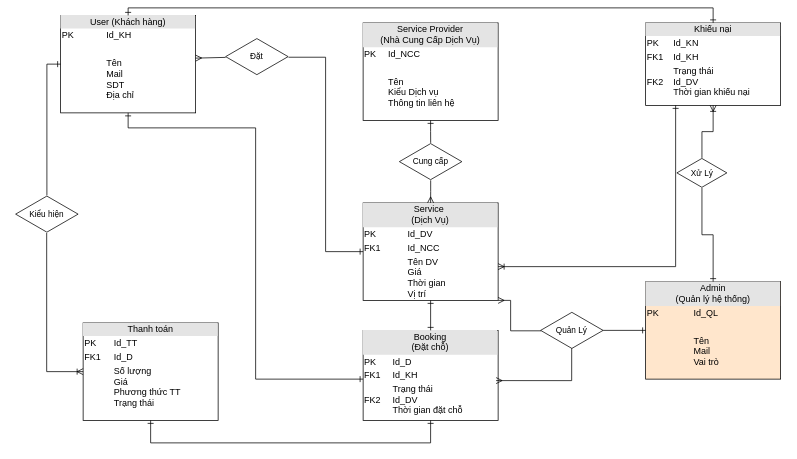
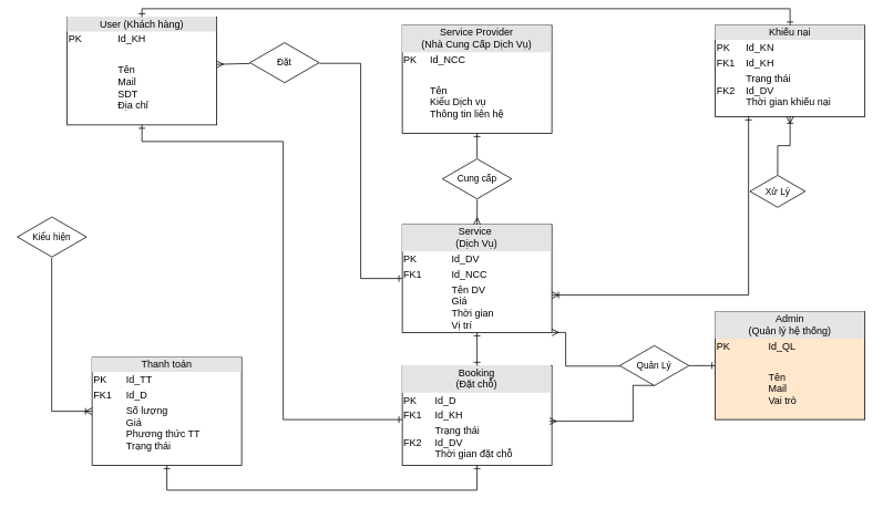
- <mxCell id="22" value="" style="endArrow=none;startArrow=ERone;endFill=0;startFill=0;html=1;rounded=0;exitX=0;exitY=0.5;exitDx=0;exitDy=0;edgeStyle=orthogonalEdgeStyle;" parent="1" source="2" target="21" edge="1"><mxGeometry width="160" relative="1" as="geometry"><mxPoint x="159.64" y="230" as="sourcePoint" /><mxPoint x="269.64" y="371.55" as="targetPoint" /></mxGeometry></mxCell>
- <mxCell id="19" value="" style="endArrow=none;startArrow=ERone;endFill=0;startFill=0;html=1;rounded=0;edgeStyle=orthogonalEdgeStyle;" parent="1" source="3" target="18" edge="1"><mxGeometry width="160" relative="1" as="geometry"><mxPoint x="620" y="160" as="sourcePoint" /><mxPoint x="810" y="236.55" as="targetPoint" /></mxGeometry></mxCell>
- <mxCell id="15" value="&lt;span style=&quot;font-size: 11px; text-wrap: nowrap; background-color: rgb(255, 255, 255);&quot;&gt;Quản Lý&lt;/span&gt;" style="html=1;whiteSpace=wrap;aspect=fixed;shape=isoRectangle;" parent="1" vertex="1"><mxGeometry x="720" y="415" width="83.33" height="50" as="geometry" /></mxCell>
+ <mxCell id="15" value="&lt;span style=&quot;font-size: 11px; text-wrap: nowrap; background-color: rgb(255, 255, 255);&quot;&gt;Quản Lý&lt;/span&gt;" style="html=1;whiteSpace=wrap;aspect=fixed;shape=isoRectangle;" parent="1" vertex="1"><mxGeometry x="745" y="415" width="83.33" height="50" as="geometry" /></mxCell>
